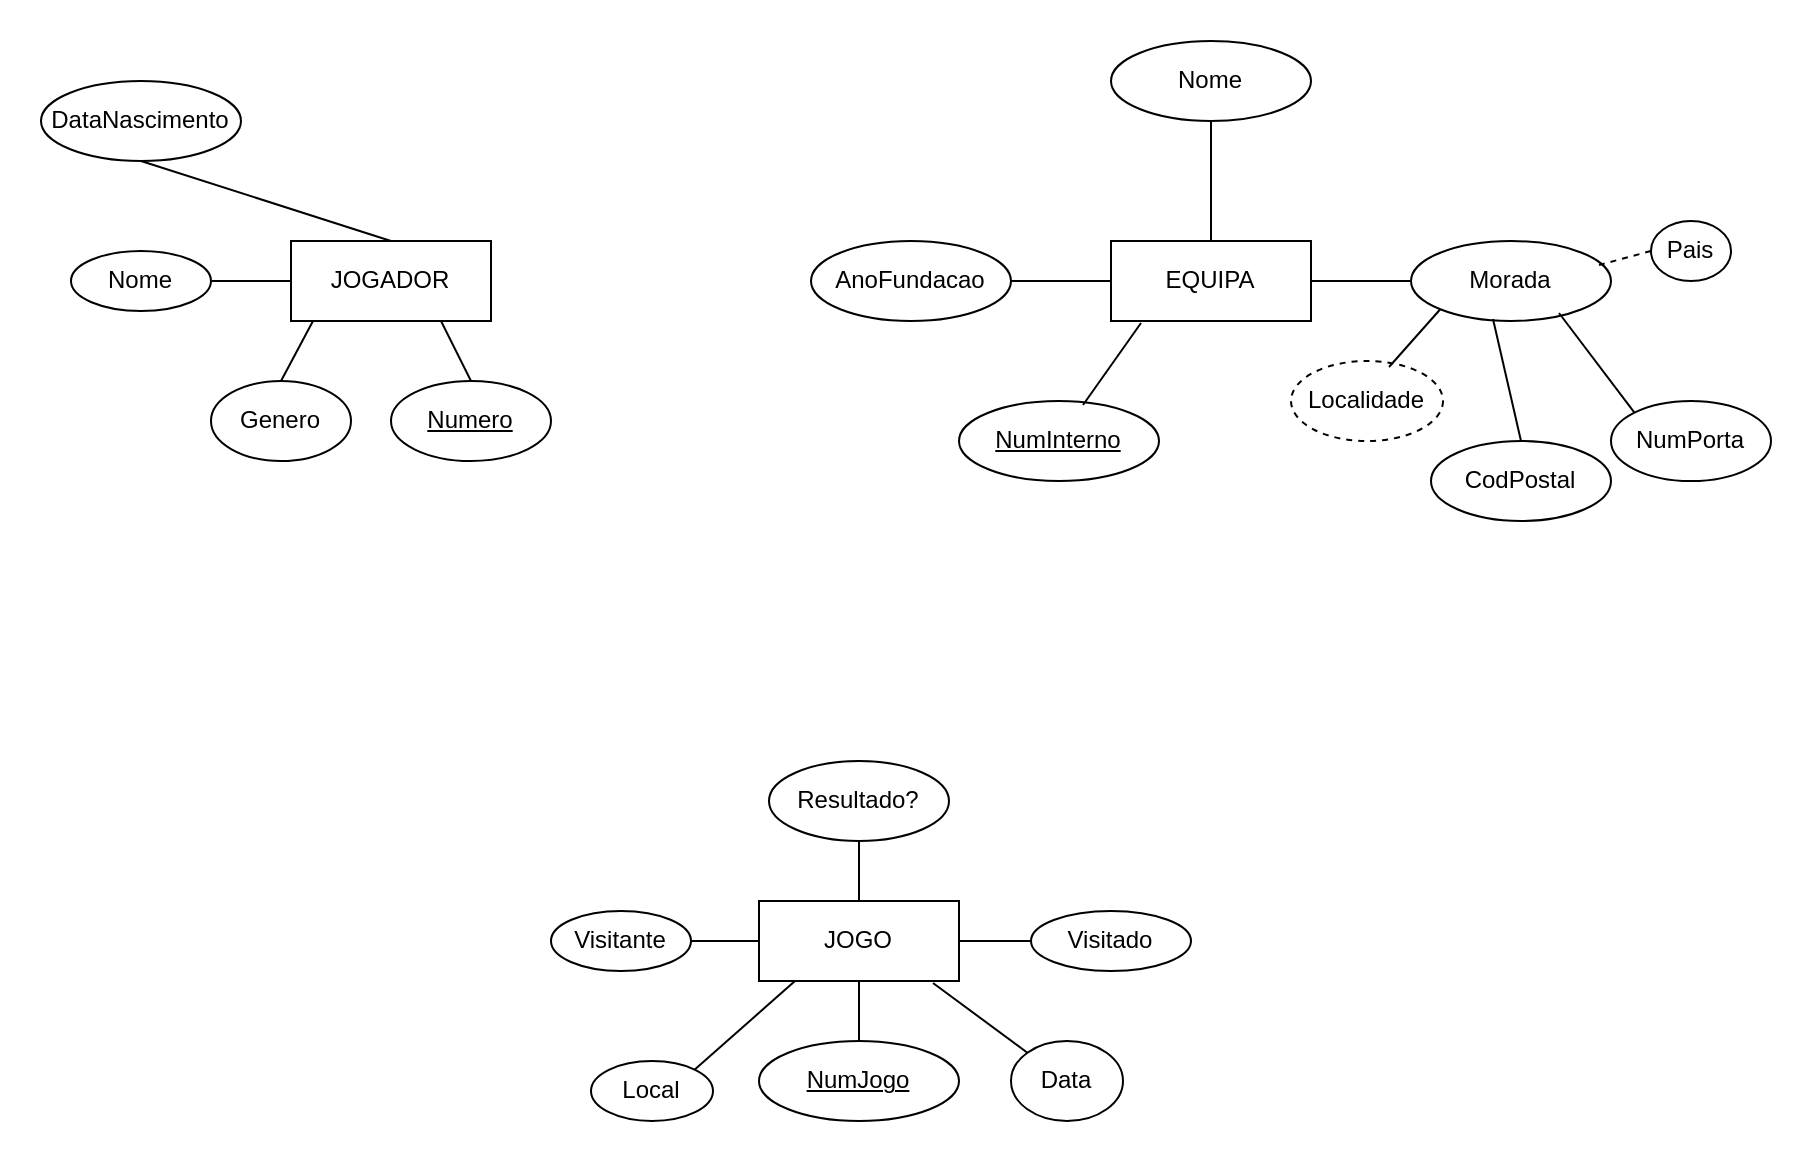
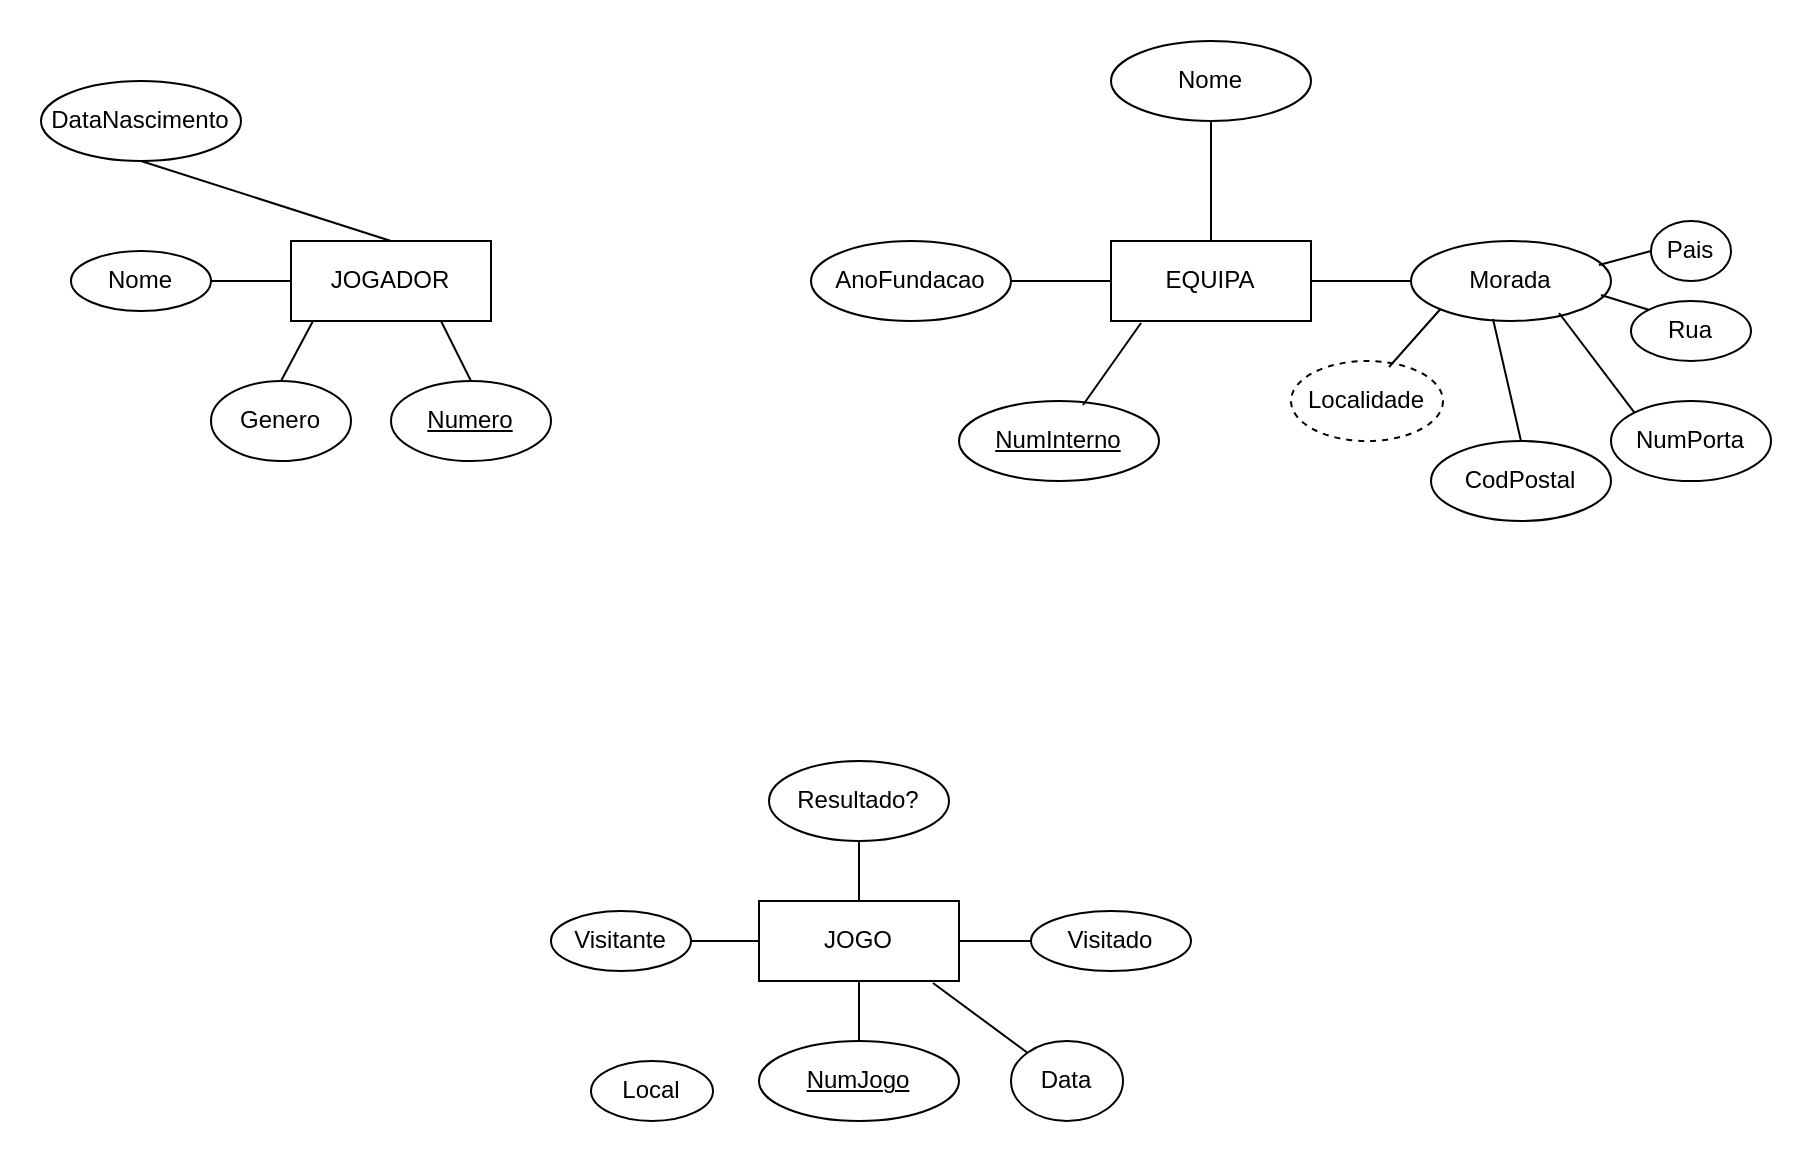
- <mxCell id="37" value="" style="endArrow=none;html=1;rounded=0;entryX=0.94;entryY=0.3;entryDx=0;entryDy=0;entryPerimeter=0;exitX=0;exitY=0.5;exitDx=0;exitDy=0;dashed=1;" edge="1" parent="1" source="13" target="8"><mxGeometry width="50" height="50" relative="1" as="geometry"><mxPoint x="455" y="220" as="sourcePoint" /><mxPoint x="505" y="170" as="targetPoint" /></mxGeometry></mxCell>
+ <mxCell id="37" value="" style="endArrow=none;html=1;rounded=0;entryX=0.94;entryY=0.3;entryDx=0;entryDy=0;entryPerimeter=0;exitX=0;exitY=0.5;exitDx=0;exitDy=0;" edge="1" parent="1" source="13" target="8"><mxGeometry width="50" height="50" relative="1" as="geometry"><mxPoint x="455" y="220" as="sourcePoint" /><mxPoint x="505" y="170" as="targetPoint" /></mxGeometry></mxCell>
+ <mxCell id="36" value="" style="endArrow=none;html=1;rounded=0;entryX=0.95;entryY=0.675;entryDx=0;entryDy=0;exitX=0;exitY=0;exitDx=0;exitDy=0;entryPerimeter=0;" edge="1" parent="1" source="14" target="8"><mxGeometry width="50" height="50" relative="1" as="geometry"><mxPoint x="455" y="220" as="sourcePoint" /><mxPoint x="505" y="170" as="targetPoint" /></mxGeometry></mxCell>
+ <mxCell id="14" value="Rua" style="ellipse;whiteSpace=wrap;html=1;align=center;" vertex="1" parent="1"><mxGeometry x="815" y="150" width="60" height="30" as="geometry" /></mxCell>
- <mxCell id="28" value="" style="endArrow=none;html=1;rounded=0;entryX=0.18;entryY=1;entryDx=0;entryDy=0;entryPerimeter=0;exitX=1;exitY=0;exitDx=0;exitDy=0;" edge="1" parent="1" source="23" target="3"><mxGeometry width="50" height="50" relative="1" as="geometry"><mxPoint x="365" y="600" as="sourcePoint" /><mxPoint x="415" y="550" as="targetPoint" /></mxGeometry></mxCell>
